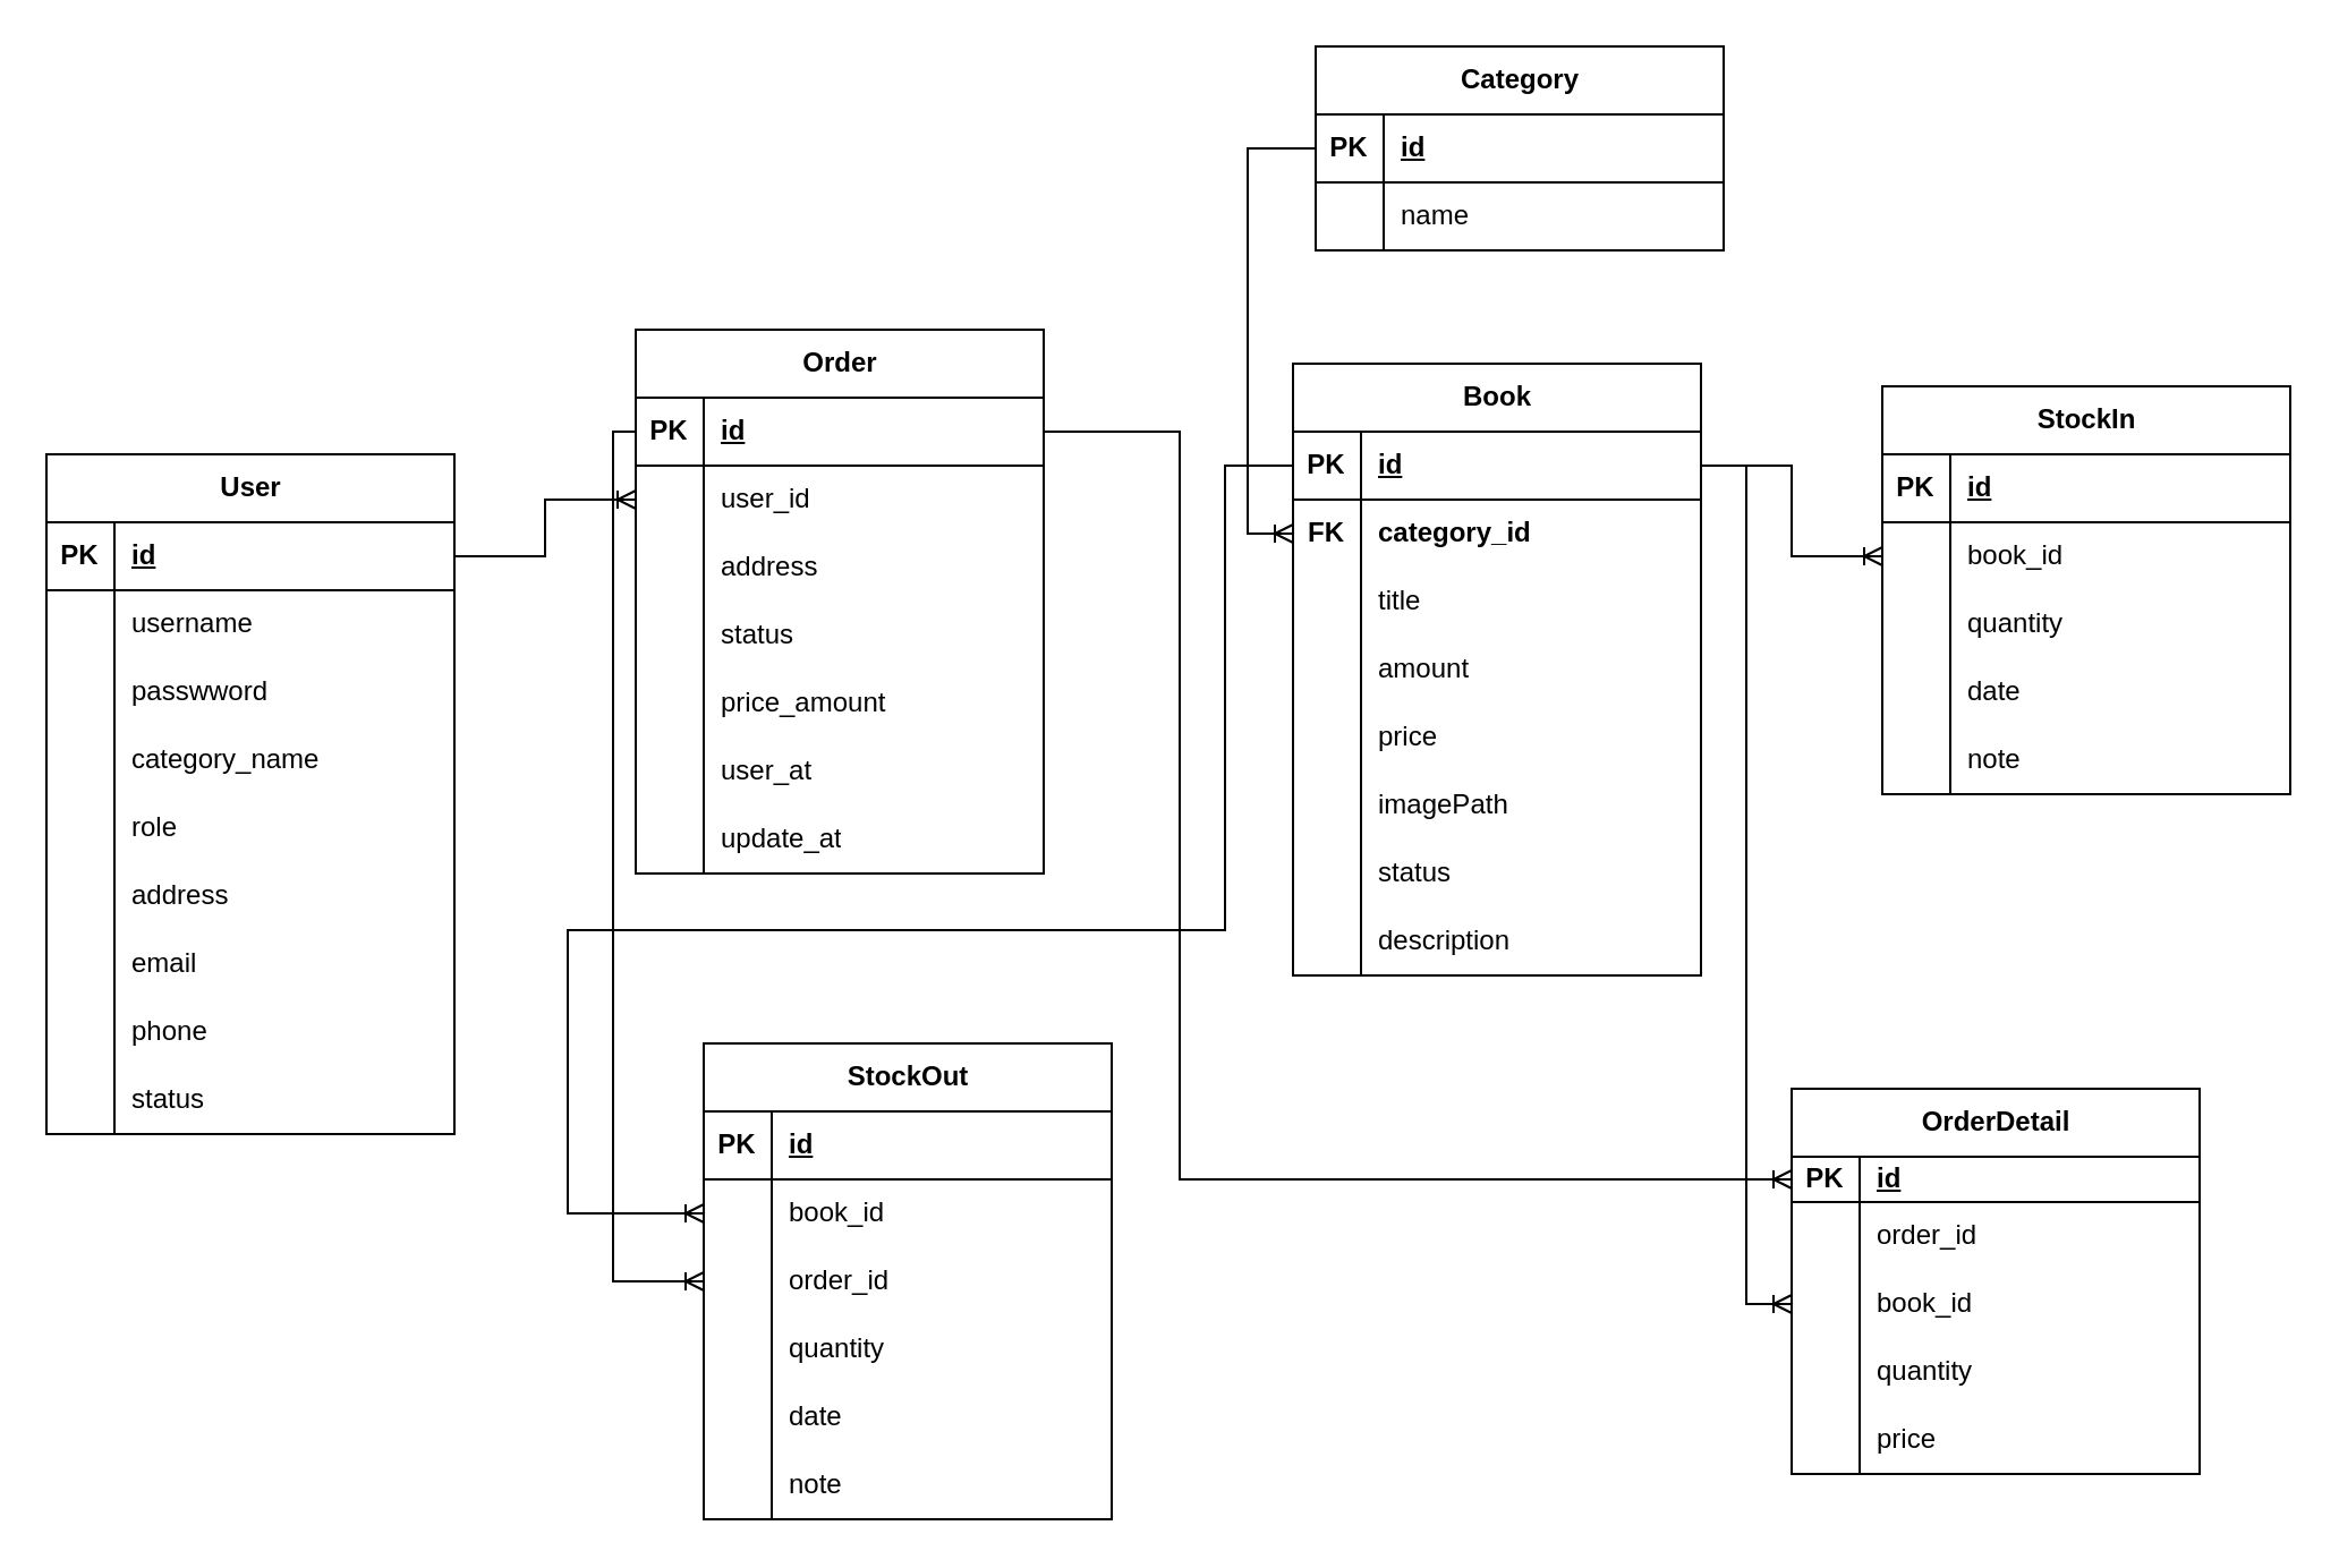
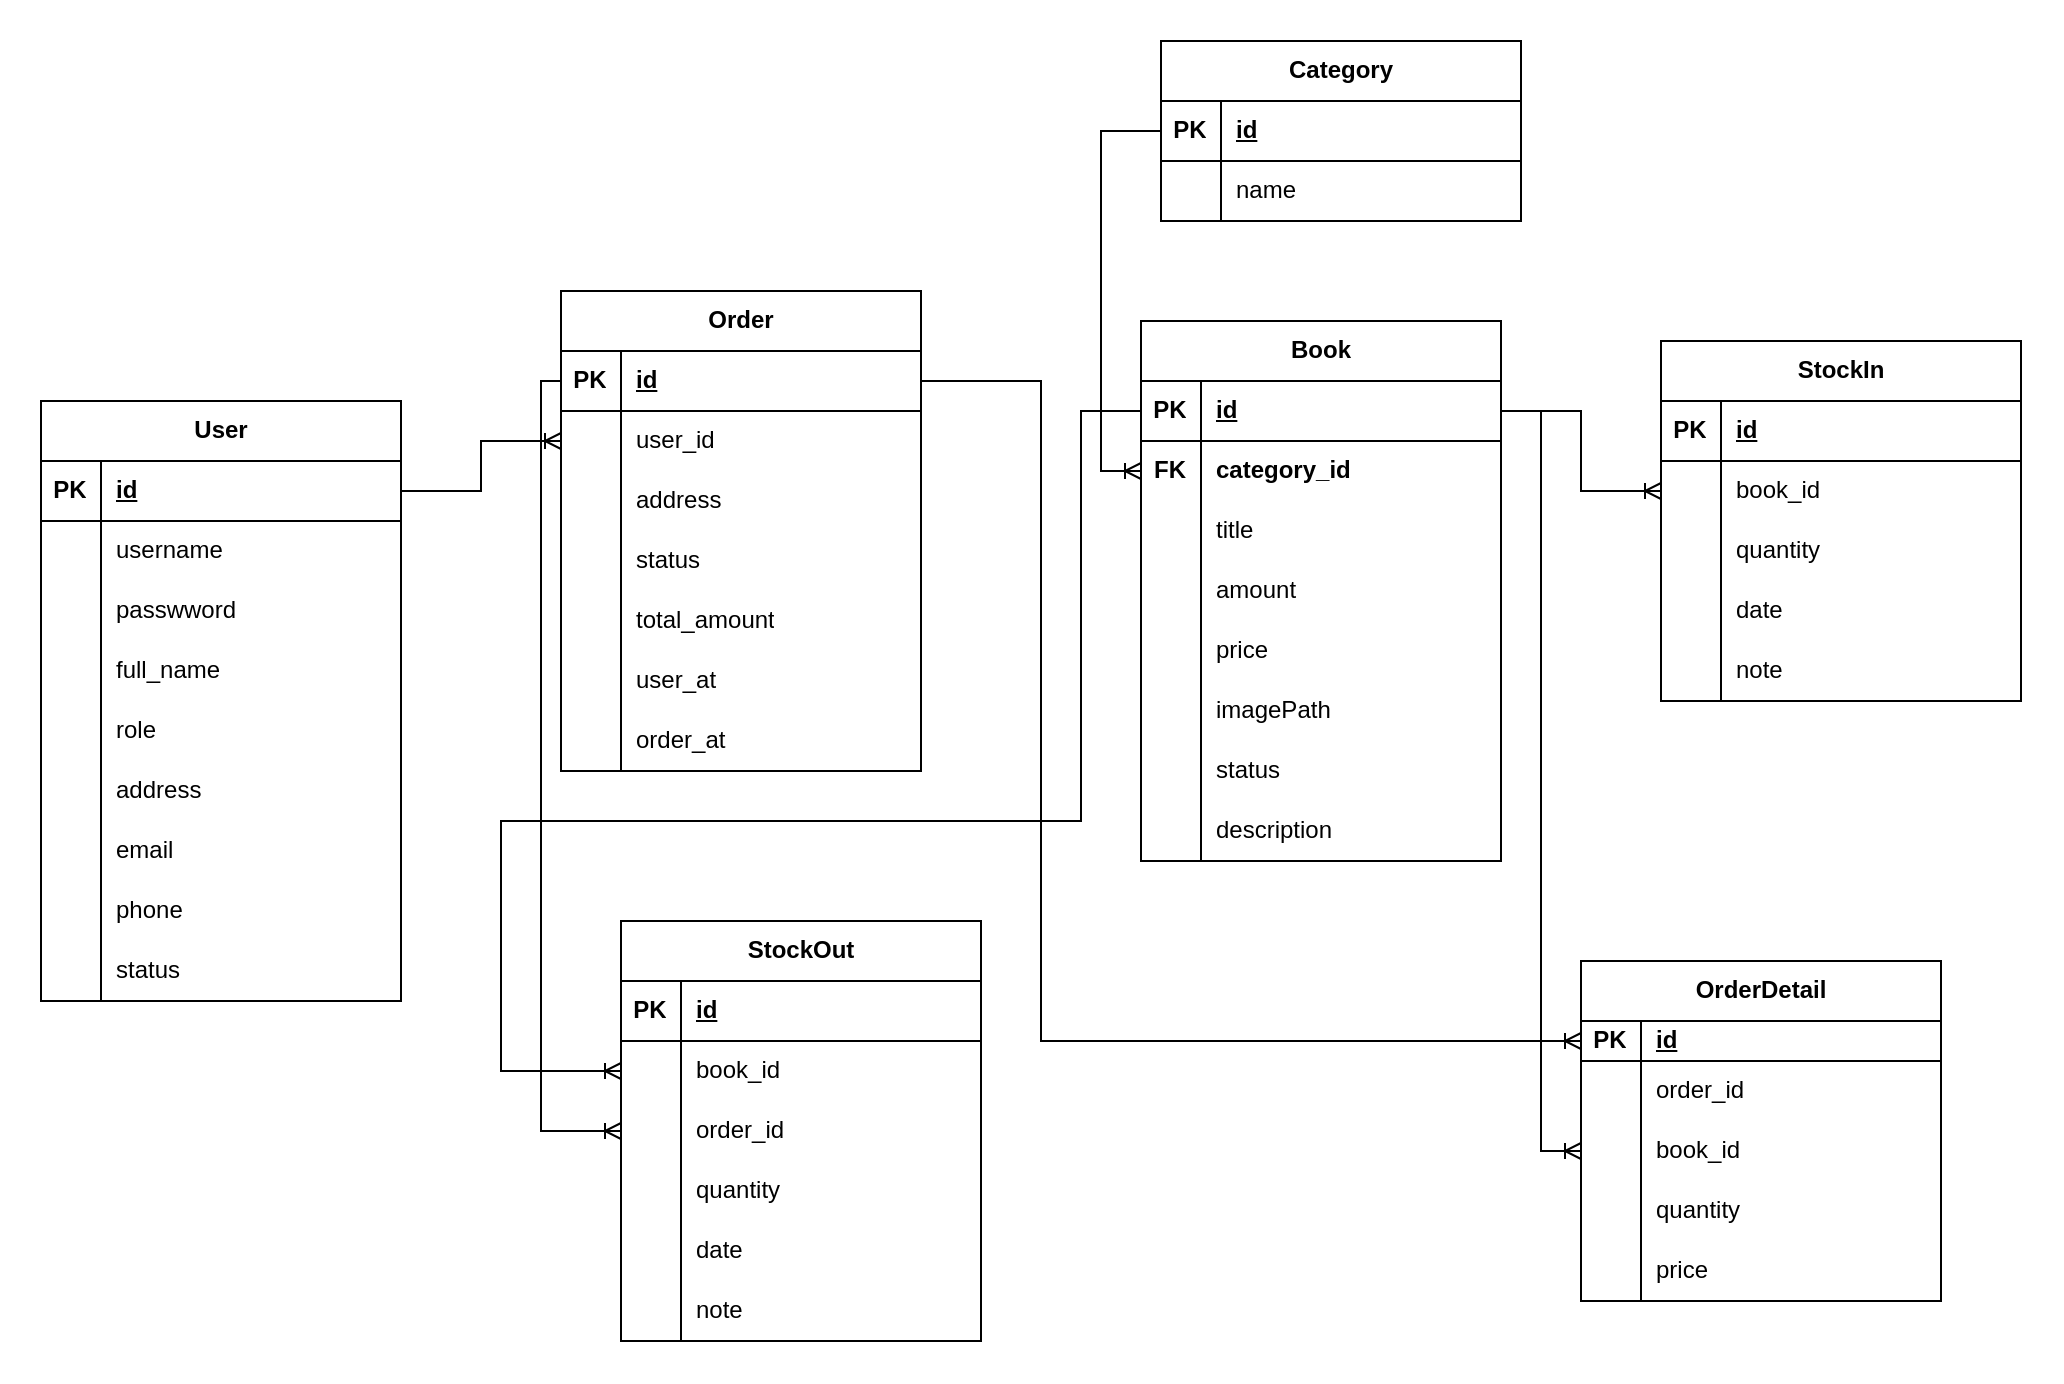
- <mxCell id="70" value="price_amount" style="shape=partialRectangle;connectable=0;fillColor=none;top=0;left=0;bottom=0;right=0;align=left;spacingLeft=6;overflow=hidden;whiteSpace=wrap;html=1;" vertex="1" parent="68"><mxGeometry x="30" width="150" height="30" as="geometry"><mxRectangle width="150" height="30" as="alternateBounds" /></mxGeometry></mxCell>
+ <mxCell id="70" value="total_amount" style="shape=partialRectangle;connectable=0;fillColor=none;top=0;left=0;bottom=0;right=0;align=left;spacingLeft=6;overflow=hidden;whiteSpace=wrap;html=1;" vertex="1" parent="68"><mxGeometry x="30" width="150" height="30" as="geometry"><mxRectangle width="150" height="30" as="alternateBounds" /></mxGeometry></mxCell>
- <mxCell id="39" value="category_name" style="shape=partialRectangle;connectable=0;fillColor=none;top=0;left=0;bottom=0;right=0;align=left;spacingLeft=6;overflow=hidden;whiteSpace=wrap;html=1;" vertex="1" parent="37"><mxGeometry x="30" width="150" height="30" as="geometry"><mxRectangle width="150" height="30" as="alternateBounds" /></mxGeometry></mxCell>
+ <mxCell id="39" value="full_name" style="shape=partialRectangle;connectable=0;fillColor=none;top=0;left=0;bottom=0;right=0;align=left;spacingLeft=6;overflow=hidden;whiteSpace=wrap;html=1;" vertex="1" parent="37"><mxGeometry x="30" width="150" height="30" as="geometry"><mxRectangle width="150" height="30" as="alternateBounds" /></mxGeometry></mxCell>
- <mxCell id="76" value="update_at" style="shape=partialRectangle;connectable=0;fillColor=none;top=0;left=0;bottom=0;right=0;align=left;spacingLeft=6;overflow=hidden;whiteSpace=wrap;html=1;" vertex="1" parent="74"><mxGeometry x="30" width="150" height="30" as="geometry"><mxRectangle width="150" height="30" as="alternateBounds" /></mxGeometry></mxCell>
+ <mxCell id="76" value="order_at" style="shape=partialRectangle;connectable=0;fillColor=none;top=0;left=0;bottom=0;right=0;align=left;spacingLeft=6;overflow=hidden;whiteSpace=wrap;html=1;" vertex="1" parent="74"><mxGeometry x="30" width="150" height="30" as="geometry"><mxRectangle width="150" height="30" as="alternateBounds" /></mxGeometry></mxCell>
